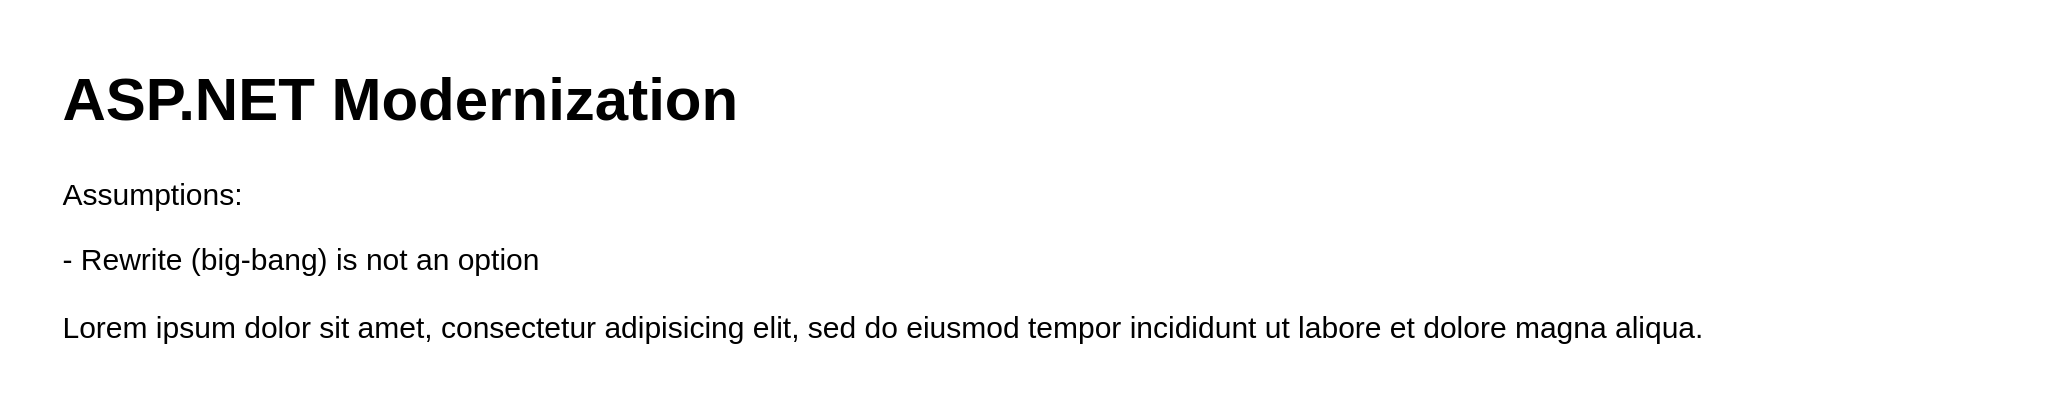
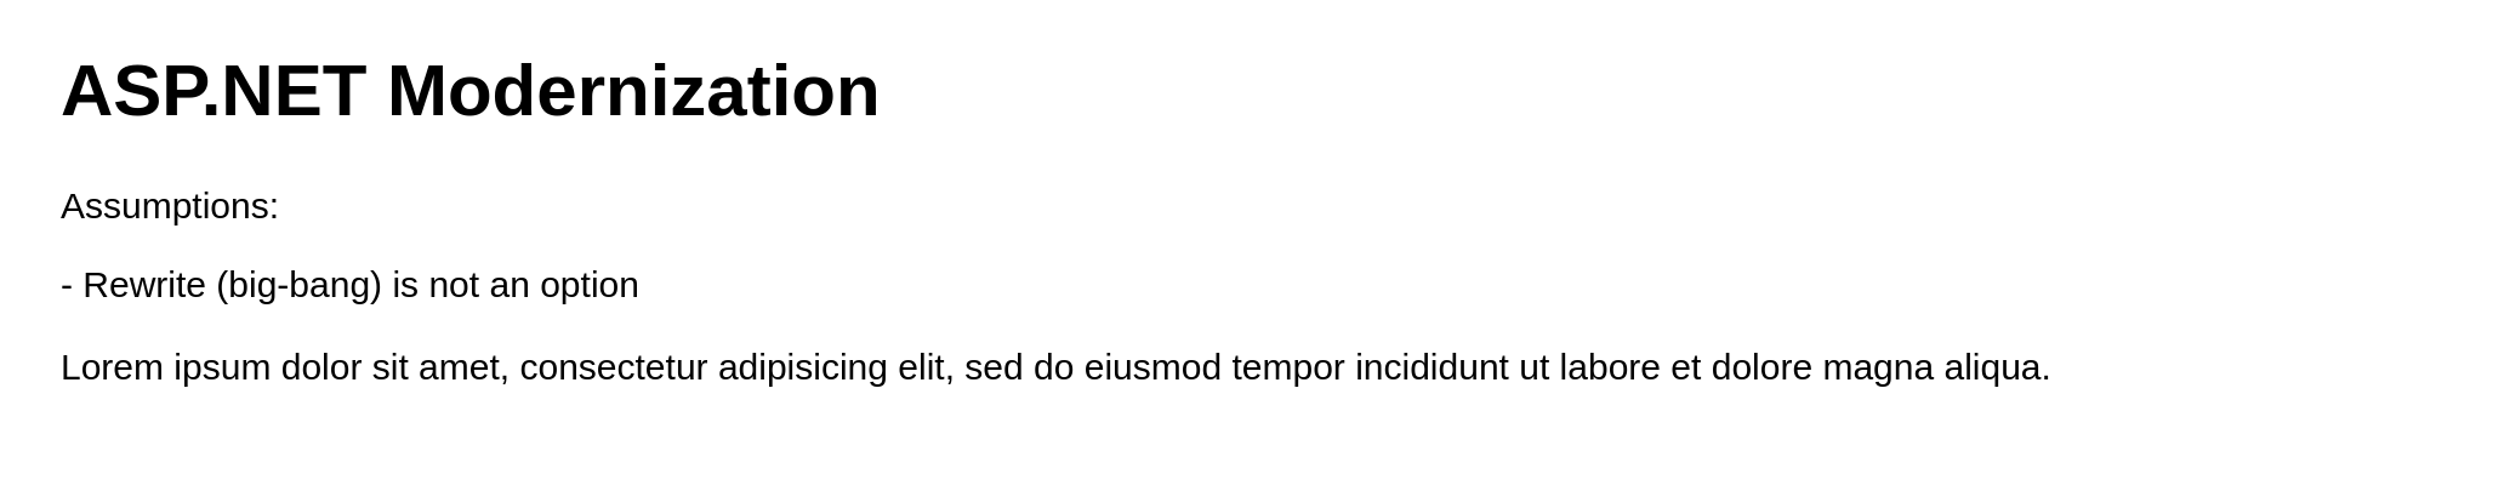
- <mxCell id="2" value="&lt;h1&gt;ASP.NET Modernization&lt;/h1&gt;&lt;p&gt;Assumptions:&amp;nbsp;&lt;/p&gt;&lt;p&gt;- Rewrite (big-bang) is not an option&amp;nbsp;&lt;/p&gt;&lt;p&gt;Lorem ipsum dolor sit amet, consectetur adipisicing elit, sed do eiusmod tempor incididunt ut labore et dolore magna aliqua.&lt;/p&gt;" style="text;html=1;strokeColor=none;fillColor=none;spacing=5;spacingTop=-20;whiteSpace=wrap;overflow=hidden;rounded=0;" parent="1" vertex="1"><mxGeometry x="20" y="20" width="780" height="120" as="geometry" /></mxCell>
+ <mxCell id="2" value="&lt;h1&gt;ASP.NET Modernization&lt;/h1&gt;&lt;p&gt;Assumptions:&amp;nbsp;&lt;/p&gt;&lt;p&gt;- Rewrite (big-bang) is not an option&amp;nbsp;&lt;/p&gt;&lt;p&gt;Lorem ipsum dolor sit amet, consectetur adipisicing elit, sed do eiusmod tempor incididunt ut labore et dolore magna aliqua.&lt;/p&gt;" style="text;html=1;strokeColor=none;fillColor=none;spacing=5;spacingTop=-20;whiteSpace=wrap;overflow=hidden;rounded=0;" parent="1" vertex="1"><mxGeometry x="15" y="10" width="780" height="120" as="geometry" /></mxCell>
